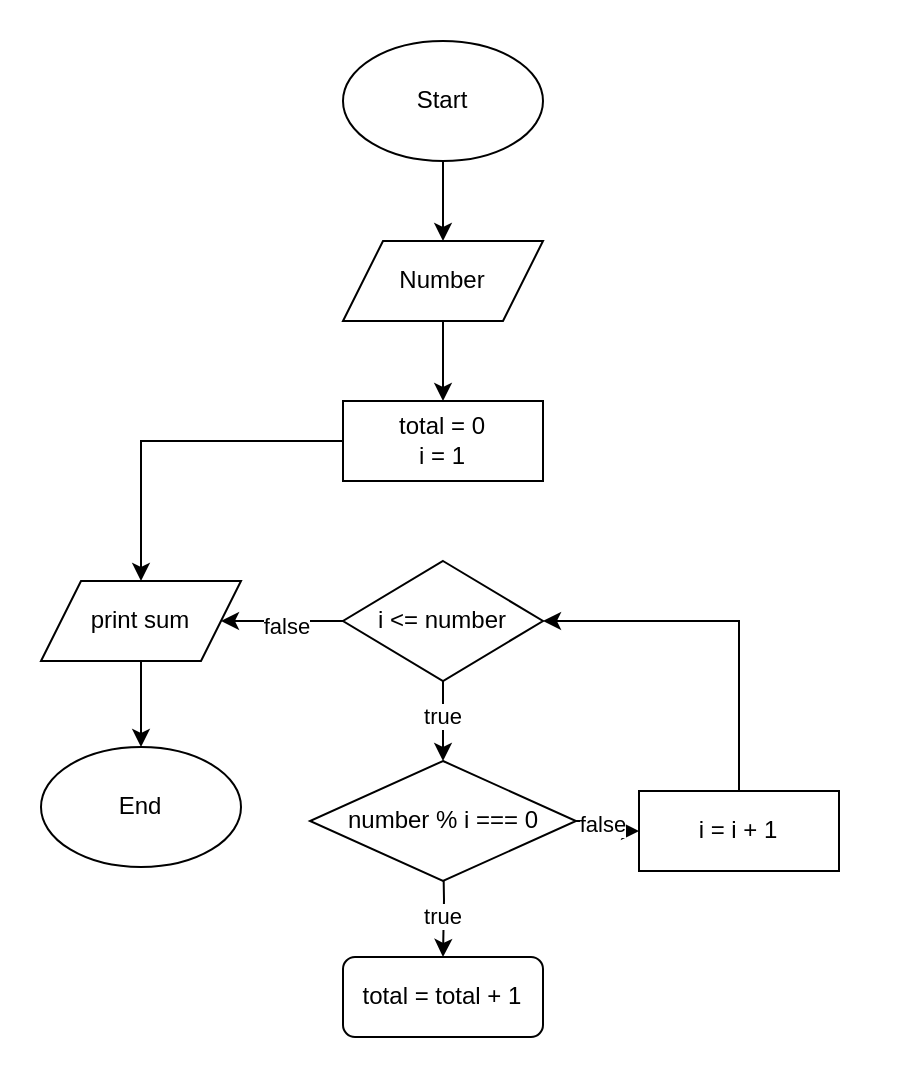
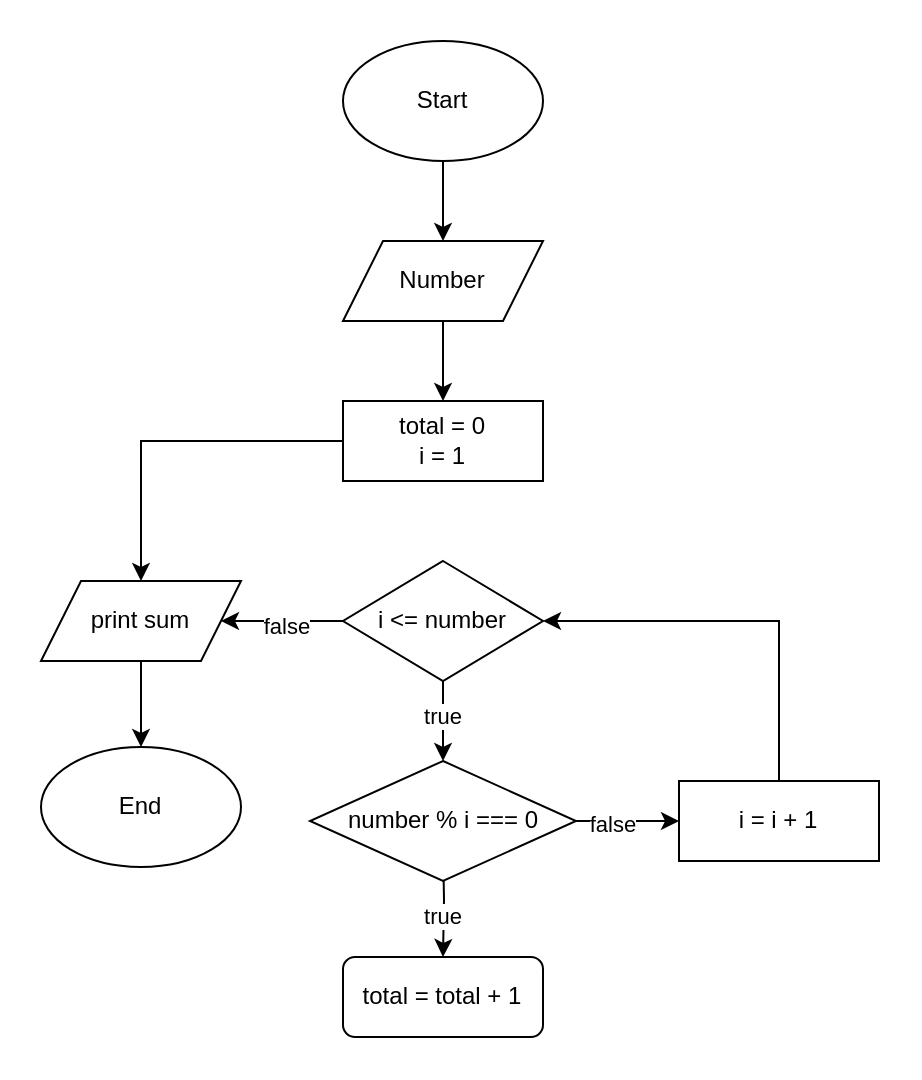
- <mxCell id="20" value="i = i + 1" style="rounded=0;whiteSpace=wrap;html=1;" parent="1" vertex="1"><mxGeometry x="319" y="395" width="100" height="40" as="geometry" /></mxCell>
+ <mxCell id="20" value="i = i + 1" style="rounded=0;whiteSpace=wrap;html=1;" parent="1" vertex="1"><mxGeometry x="339" y="390" width="100" height="40" as="geometry" /></mxCell>
